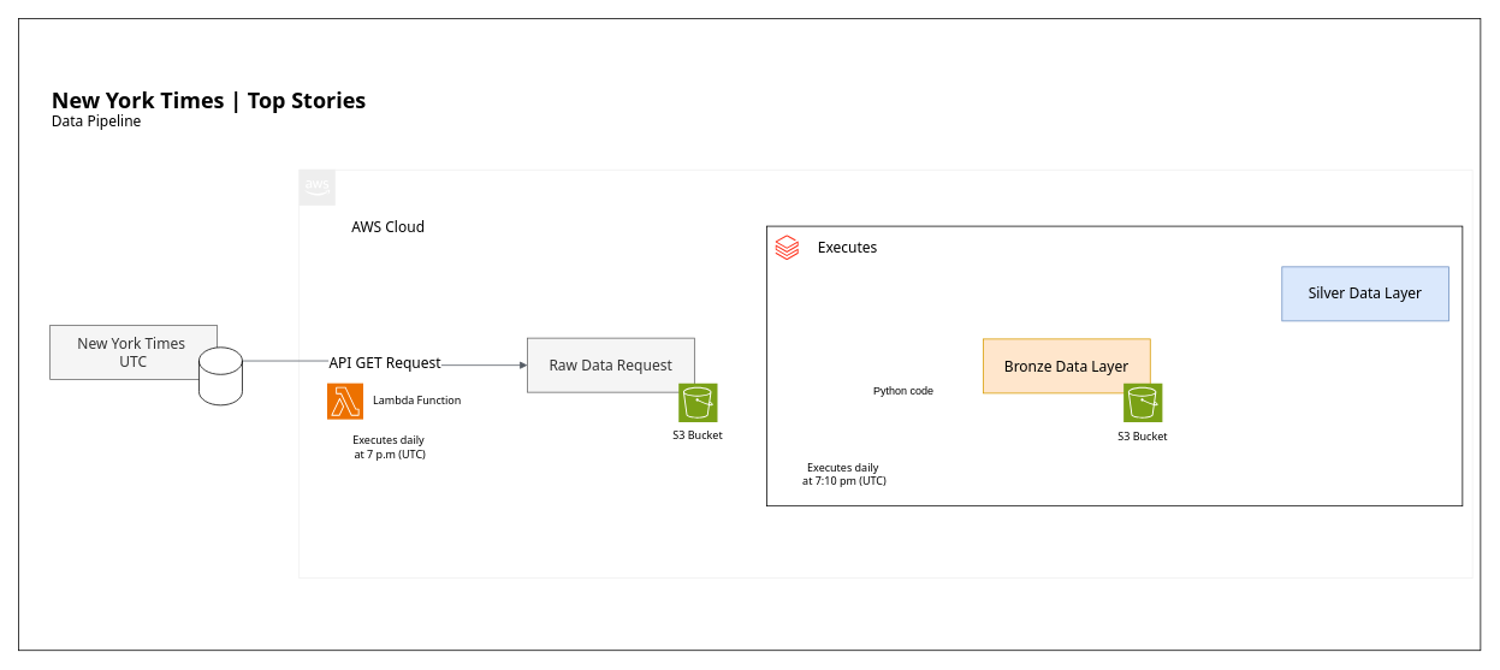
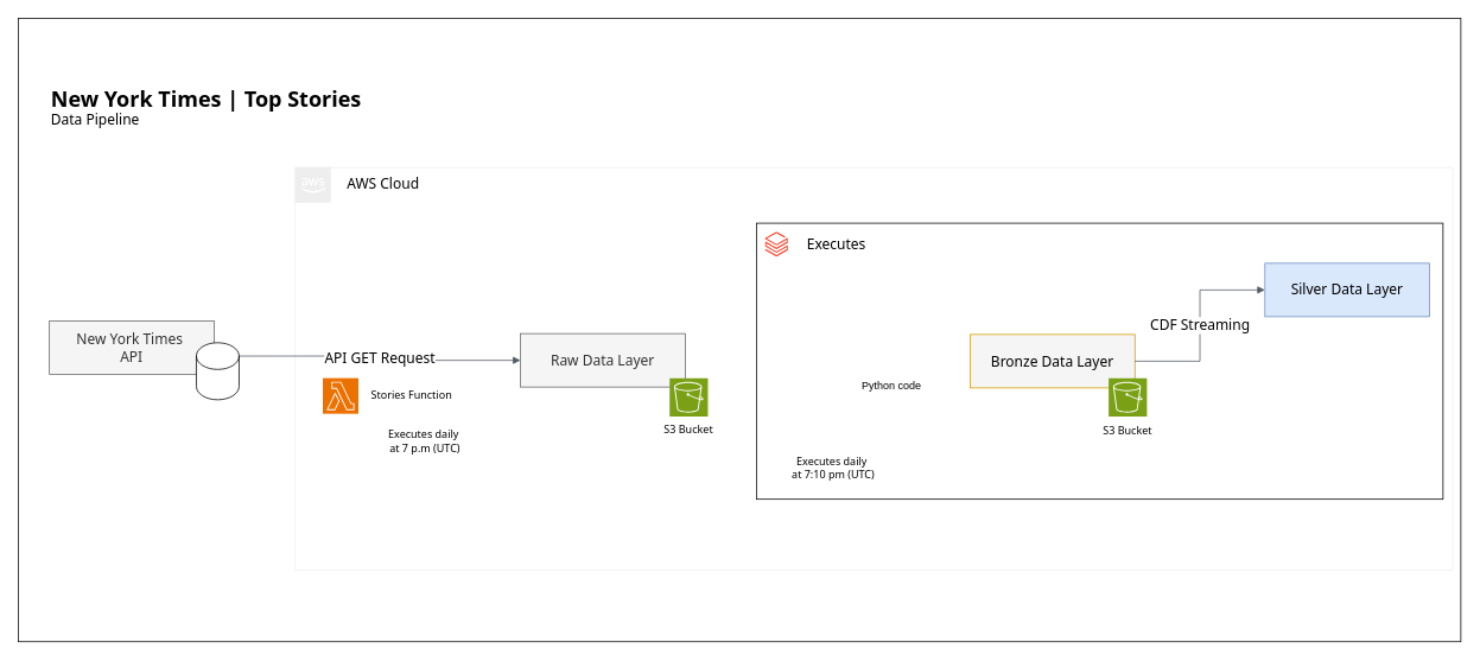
- <mxCell id="14" value="AWS Cloud" style="text;html=1;align=center;verticalAlign=middle;whiteSpace=wrap;rounded=0;fontFamily=Segoe UI;fontSize=16;" vertex="1" parent="1"><mxGeometry x="380" y="236" width="100" height="30" as="geometry" /></mxCell>
+ <mxCell id="14" value="AWS Cloud" style="text;html=1;align=center;verticalAlign=middle;whiteSpace=wrap;rounded=0;fontFamily=Segoe UI;fontSize=16;" vertex="1" parent="1"><mxGeometry x="380" y="191" width="100" height="30" as="geometry" /></mxCell>
+ <mxCell id="27" value="CDF Streaming" style="edgeStyle=orthogonalEdgeStyle;html=1;endArrow=block;elbow=vertical;startArrow=none;endFill=1;strokeColor=#545B64;rounded=0;exitX=1;exitY=0.5;exitDx=0;exitDy=0;entryX=0;entryY=0.5;entryDx=0;entryDy=0;fontFamily=Segoe UI;fontSize=16;" edge="1" parent="1" source="16" target="26"><mxGeometry x="-0.003" width="100" relative="1" as="geometry"><mxPoint x="1000" y="510" as="sourcePoint" /><mxPoint x="1320" y="511" as="targetPoint" /><mxPoint as="offset" /></mxGeometry></mxCell>
- <mxCell id="24" value="New York Times&amp;nbsp;&lt;div&gt;UTC&lt;/div&gt;" style="rounded=0;whiteSpace=wrap;html=1;fontFamily=Segoe UI;fontSize=16;fillColor=#f5f5f5;strokeColor=#666666;fontColor=#333333;" vertex="1" parent="23"><mxGeometry width="185" height="60" as="geometry" /></mxCell>
+ <mxCell id="24" value="New York Times&amp;nbsp;&lt;div&gt;API&lt;/div&gt;" style="rounded=0;whiteSpace=wrap;html=1;fontFamily=Segoe UI;fontSize=16;fillColor=#f5f5f5;strokeColor=#666666;fontColor=#333333;" vertex="1" parent="23"><mxGeometry width="185" height="60" as="geometry" /></mxCell>
- <mxCell id="11" value="Raw Data Request" style="rounded=0;whiteSpace=wrap;html=1;fontFamily=Segoe UI;fontSize=16;fillColor=#f5f5f5;strokeColor=#666666;fontColor=#333333;" vertex="1" parent="1"><mxGeometry x="584" y="374" width="185" height="60" as="geometry" /></mxCell>
+ <mxCell id="11" value="Raw Data Layer" style="rounded=0;whiteSpace=wrap;html=1;fontFamily=Segoe UI;fontSize=16;fillColor=#f5f5f5;strokeColor=#666666;fontColor=#333333;" vertex="1" parent="1"><mxGeometry x="584" y="374" width="185" height="60" as="geometry" /></mxCell>
- <mxCell id="16" value="Bronze Data Layer" style="rounded=0;whiteSpace=wrap;html=1;fontFamily=Segoe UI;fontSize=16;fillColor=#ffe6cc;strokeColor=#d79b00;" vertex="1" parent="1"><mxGeometry x="1089" y="375" width="185" height="60" as="geometry" /></mxCell>
+ <mxCell id="16" value="Bronze Data Layer" style="rounded=0;whiteSpace=wrap;html=1;fontFamily=Segoe UI;fontSize=16;fillColor=#f5f5f5;strokeColor=#d79b00;" vertex="1" parent="1"><mxGeometry x="1089" y="375" width="185" height="60" as="geometry" /></mxCell>
- <mxCell id="9" value="&lt;div&gt;&lt;span style=&quot;background-color: transparent; color: light-dark(rgb(0, 0, 0), rgb(255, 255, 255));&quot;&gt;Lambda Function&lt;/span&gt;&lt;/div&gt;" style="text;html=1;align=center;verticalAlign=middle;whiteSpace=wrap;rounded=0;fontFamily=Segoe UI;" vertex="1" parent="1"><mxGeometry x="392" y="429" width="140" height="30" as="geometry" /></mxCell>
+ <mxCell id="9" value="&lt;div&gt;&lt;span style=&quot;background-color: transparent; color: light-dark(rgb(0, 0, 0), rgb(255, 255, 255));&quot;&gt;Stories Function&lt;/span&gt;&lt;/div&gt;" style="text;html=1;align=center;verticalAlign=middle;whiteSpace=wrap;rounded=0;fontFamily=Segoe UI;" vertex="1" parent="1"><mxGeometry x="392" y="429" width="140" height="30" as="geometry" /></mxCell>
- <mxCell id="21" value="Executes daily&amp;nbsp;&lt;div&gt;at 7&lt;span style=&quot;background-color: transparent; color: light-dark(rgb(0, 0, 0), rgb(255, 255, 255));&quot;&gt;&amp;nbsp;p.m (UTC)&lt;/span&gt;&lt;/div&gt;" style="text;html=1;align=center;verticalAlign=middle;whiteSpace=wrap;rounded=0;fontFamily=Segoe UI;" vertex="1" parent="1"><mxGeometry x="362" y="480" width="140" height="30" as="geometry" /></mxCell>
+ <mxCell id="21" value="Executes daily&amp;nbsp;&lt;div&gt;at 7&lt;span style=&quot;background-color: transparent; color: light-dark(rgb(0, 0, 0), rgb(255, 255, 255));&quot;&gt;&amp;nbsp;p.m (UTC)&lt;/span&gt;&lt;/div&gt;" style="text;html=1;align=center;verticalAlign=middle;whiteSpace=wrap;rounded=0;fontFamily=Segoe UI;" vertex="1" parent="1"><mxGeometry x="407" y="480" width="140" height="30" as="geometry" /></mxCell>
